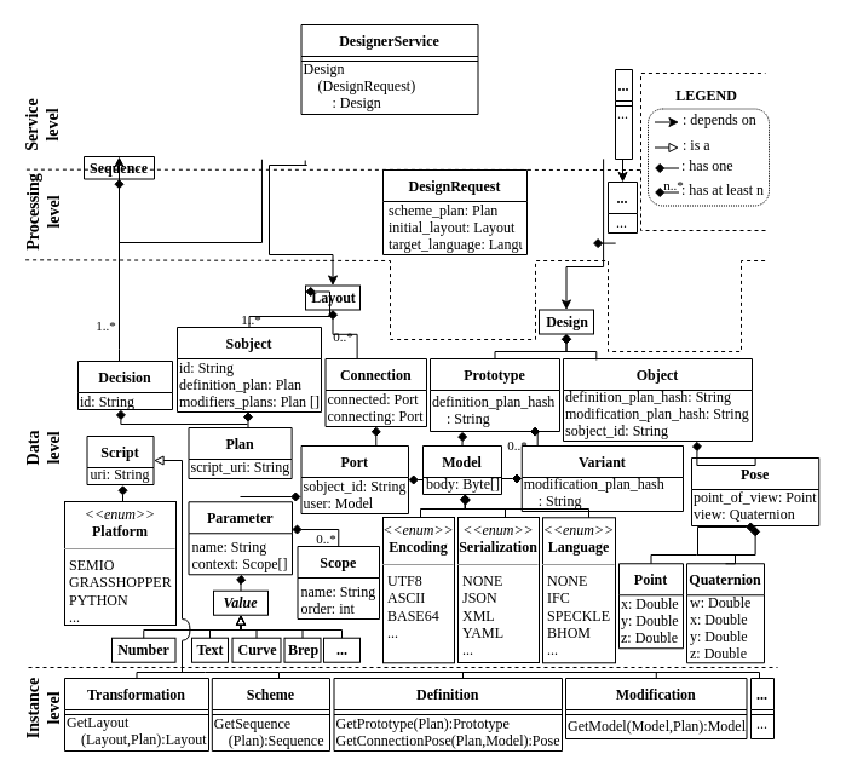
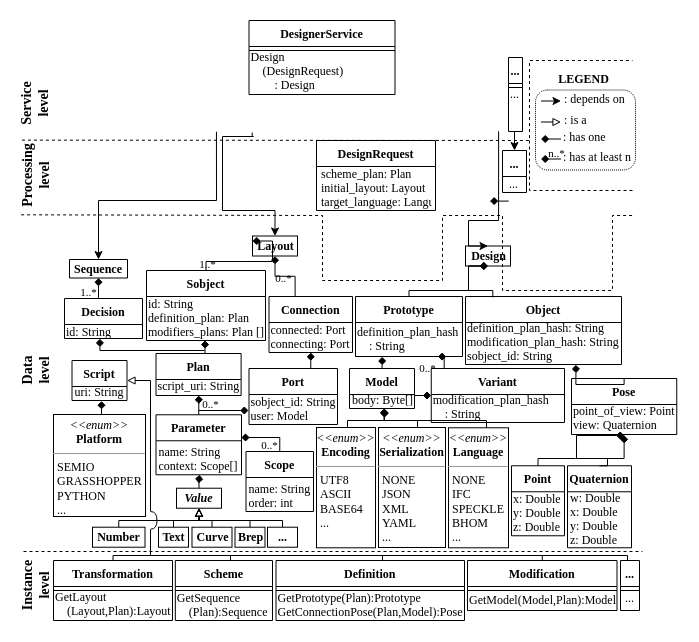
- <mxCell id="109" value="Sequence" style="swimlane;fontStyle=1;childLayout=stackLayout;horizontal=1;startSize=31;fillColor=none;horizontalStack=0;resizeParent=1;resizeParentMax=0;resizeLast=0;collapsible=1;marginBottom=0;spacingLeft=0;labelBackgroundColor=none;fontFamily=Times New Roman;" parent="1" vertex="1"><mxGeometry x="69" y="129" width="58" height="18.5" as="geometry" /></mxCell>
+ <mxCell id="109" value="Sequence" style="swimlane;fontStyle=1;childLayout=stackLayout;horizontal=1;startSize=31;fillColor=none;horizontalStack=0;resizeParent=1;resizeParentMax=0;resizeLast=0;collapsible=1;marginBottom=0;spacingLeft=0;labelBackgroundColor=none;fontFamily=Times New Roman;" parent="1" vertex="1"><mxGeometry x="69" y="259" width="58" height="18.5" as="geometry" /></mxCell>
- <mxCell id="41" value="&lt;b&gt;Design&lt;/b&gt;" style="html=1;labelBackgroundColor=none;fillColor=none;fontFamily=Times New Roman;" parent="1" vertex="1"><mxGeometry x="445" y="255.5" width="45" height="20" as="geometry" /></mxCell>
+ <mxCell id="41" value="&lt;b&gt;Design&lt;/b&gt;" style="html=1;labelBackgroundColor=none;fillColor=none;fontFamily=Times New Roman;" parent="1" vertex="1"><mxGeometry x="465" y="245.5" width="45" height="20" as="geometry" /></mxCell>
- <mxCell id="11" style="edgeStyle=orthogonalEdgeStyle;rounded=0;orthogonalLoop=1;jettySize=auto;html=1;exitX=1;exitY=0.5;exitDx=0;exitDy=0;entryX=0;entryY=0.5;entryDx=0;entryDy=0;labelBackgroundColor=none;fontSize=14;startArrow=diamond;startFill=1;endArrow=none;endFill=0;fillColor=none;fontFamily=Times New Roman;" parent="1" source="12" target="48" edge="1"><mxGeometry relative="1" as="geometry"><mxPoint x="331" y="386" as="sourcePoint" /></mxGeometry></mxCell>
+ <mxCell id="19" style="edgeStyle=orthogonalEdgeStyle;rounded=0;orthogonalLoop=1;jettySize=auto;html=1;exitX=0.5;exitY=0;exitDx=0;exitDy=0;entryX=0.5;entryY=1;entryDx=0;entryDy=0;endArrow=diamond;endFill=1;labelBackgroundColor=none;fillColor=none;fontFamily=Times New Roman;" parent="1" source="25" target="17" edge="1"><mxGeometry relative="1" as="geometry"><mxPoint x="219.25" y="410.28" as="sourcePoint" /><mxPoint x="218.61" y="376" as="targetPoint" /><Array as="points"><mxPoint x="198" y="399" /></Array></mxGeometry></mxCell>
+ <mxCell id="20" value="0..*" style="edgeLabel;html=1;align=center;verticalAlign=middle;resizable=0;points=[];labelBackgroundColor=none;fillColor=none;fontFamily=Times New Roman;" parent="19" vertex="1" connectable="0"><mxGeometry x="-0.207" y="-1" relative="1" as="geometry"><mxPoint x="10" y="-3" as="offset" /></mxGeometry></mxCell>
